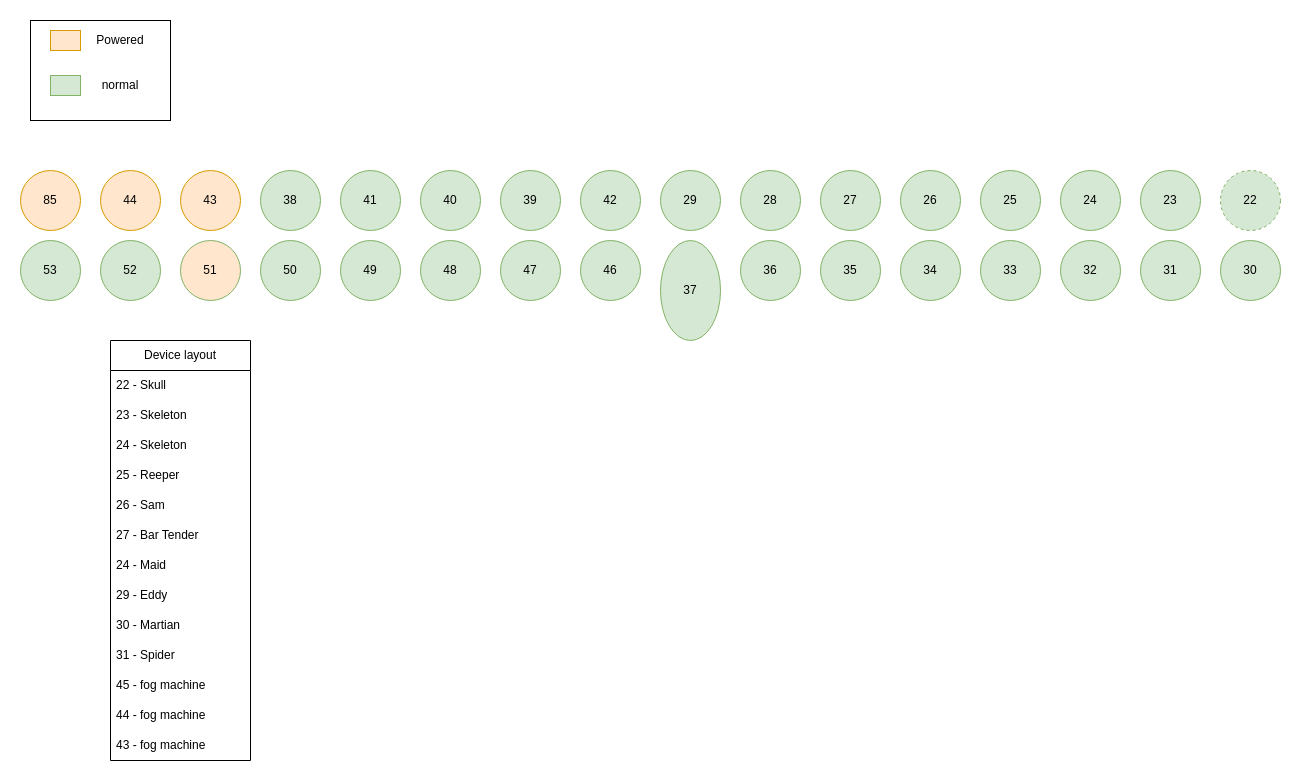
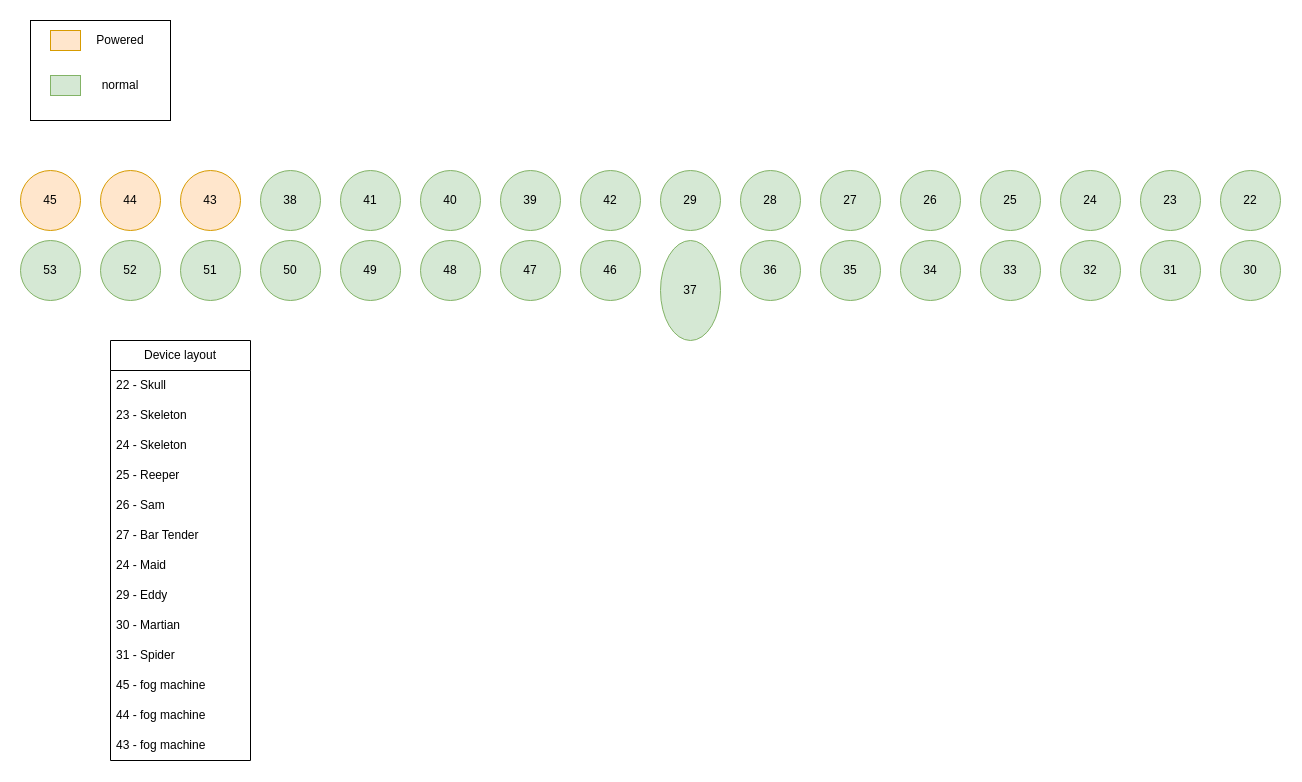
- <mxCell id="9" value="85" style="ellipse;whiteSpace=wrap;html=1;aspect=fixed;fillColor=#ffe6cc;strokeColor=#d79b00;" vertex="1" parent="1"><mxGeometry x="20" y="170" width="60" height="60" as="geometry" /></mxCell>
+ <mxCell id="9" value="45" style="ellipse;whiteSpace=wrap;html=1;aspect=fixed;fillColor=#ffe6cc;strokeColor=#d79b00;" vertex="1" parent="1"><mxGeometry x="20" y="170" width="60" height="60" as="geometry" /></mxCell>
- <mxCell id="18" value="22" style="ellipse;whiteSpace=wrap;html=1;aspect=fixed;fillColor=#d5e8d4;strokeColor=#82b366;dashed=1;" vertex="1" parent="1"><mxGeometry x="1220" y="170" width="60" height="60" as="geometry" /></mxCell>
+ <mxCell id="18" value="22" style="ellipse;whiteSpace=wrap;html=1;aspect=fixed;fillColor=#d5e8d4;strokeColor=#82b366;" vertex="1" parent="1"><mxGeometry x="1220" y="170" width="60" height="60" as="geometry" /></mxCell>
- <mxCell id="15" value="51" style="ellipse;whiteSpace=wrap;html=1;aspect=fixed;fillColor=#ffe6cc;strokeColor=#82b366;" vertex="1" parent="1"><mxGeometry x="180" y="240" width="60" height="60" as="geometry" /></mxCell>
+ <mxCell id="15" value="51" style="ellipse;whiteSpace=wrap;html=1;aspect=fixed;fillColor=#d5e8d4;strokeColor=#82b366;" vertex="1" parent="1"><mxGeometry x="180" y="240" width="60" height="60" as="geometry" /></mxCell>
